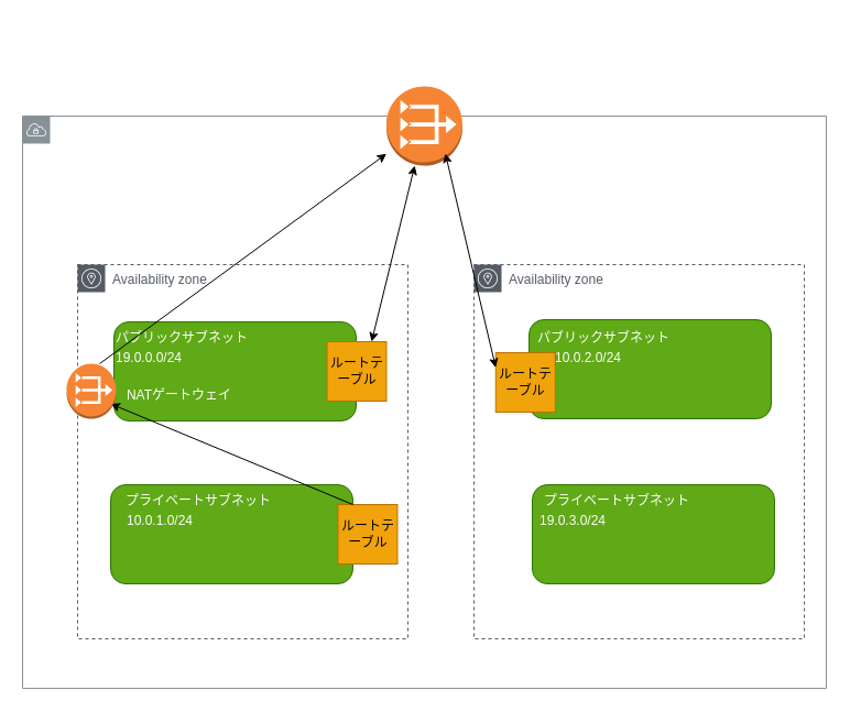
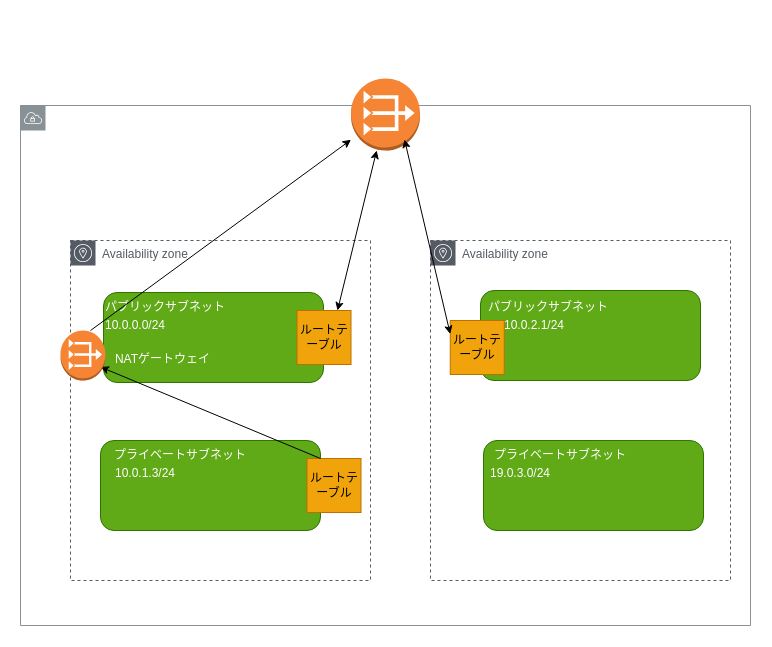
- <mxCell id="21" value="19.0.0.0/24" style="text;html=1;strokeColor=none;fillColor=none;align=center;verticalAlign=middle;whiteSpace=wrap;rounded=0;fontColor=#FFFFFF;" vertex="1" parent="1"><mxGeometry x="105" y="310" width="60" height="30" as="geometry" /></mxCell>
+ <mxCell id="21" value="10.0.0.0/24" style="text;html=1;strokeColor=none;fillColor=none;align=center;verticalAlign=middle;whiteSpace=wrap;rounded=0;fontColor=#FFFFFF;" vertex="1" parent="1"><mxGeometry x="105" y="310" width="60" height="30" as="geometry" /></mxCell>
- <mxCell id="23" value="10.0.2.0/24" style="text;html=1;strokeColor=none;fillColor=none;align=center;verticalAlign=middle;whiteSpace=wrap;rounded=0;fontColor=#FFFFFF;" vertex="1" parent="1"><mxGeometry x="503.75" y="310" width="60" height="30" as="geometry" /></mxCell>
+ <mxCell id="23" value="10.0.2.1/24" style="text;html=1;strokeColor=none;fillColor=none;align=center;verticalAlign=middle;whiteSpace=wrap;rounded=0;fontColor=#FFFFFF;" vertex="1" parent="1"><mxGeometry x="503.75" y="310" width="60" height="30" as="geometry" /></mxCell>
- <mxCell id="22" value="10.0.1.0/24" style="text;html=1;strokeColor=none;fillColor=none;align=center;verticalAlign=middle;whiteSpace=wrap;rounded=0;fontColor=#FFFFFF;" vertex="1" parent="1"><mxGeometry x="115" y="458" width="60" height="30" as="geometry" /></mxCell>
+ <mxCell id="22" value="10.0.1.3/24" style="text;html=1;strokeColor=none;fillColor=none;align=center;verticalAlign=middle;whiteSpace=wrap;rounded=0;fontColor=#FFFFFF;" vertex="1" parent="1"><mxGeometry x="115" y="458" width="60" height="30" as="geometry" /></mxCell>
